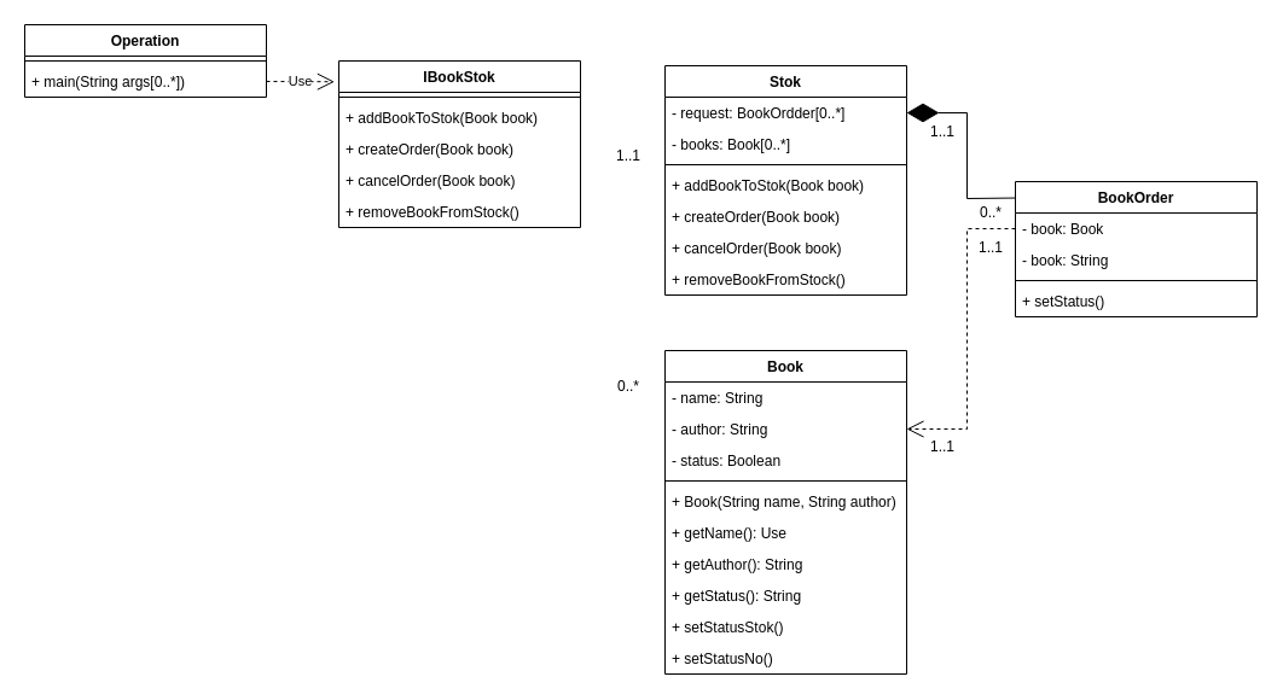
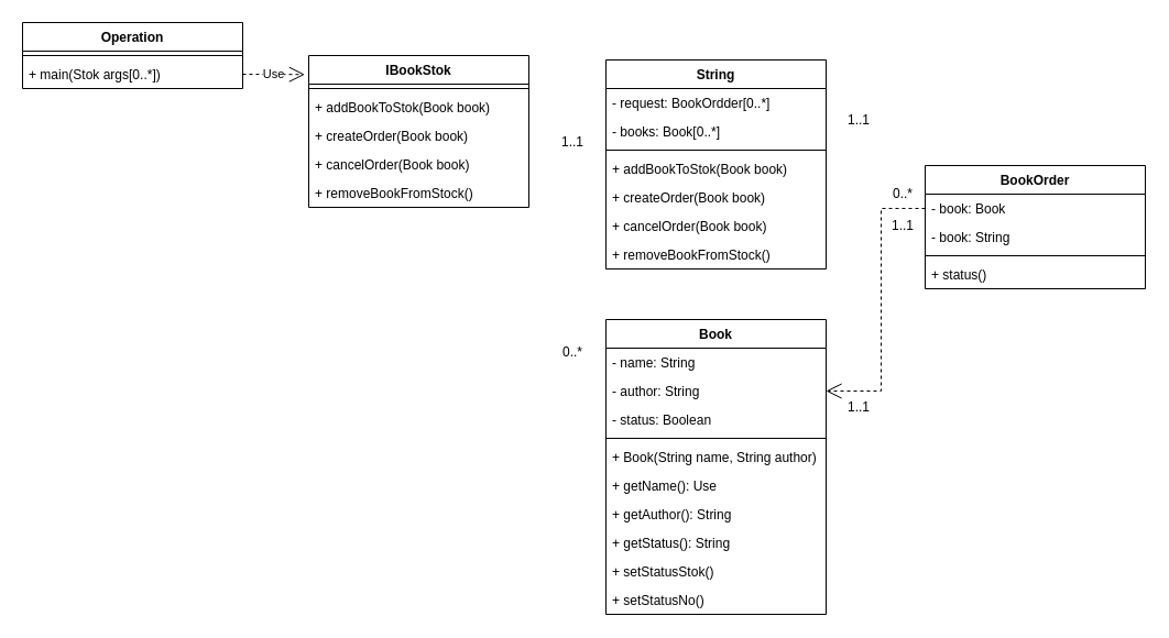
- <mxCell id="29" value="+ main(String args[0..*])" style="text;strokeColor=none;fillColor=none;align=left;verticalAlign=top;spacingLeft=4;spacingRight=4;overflow=hidden;rotatable=0;points=[[0,0.5],[1,0.5]];portConstraint=eastwest;whiteSpace=wrap;html=1;" parent="27" vertex="1"><mxGeometry y="34" width="200" height="26" as="geometry" /></mxCell>
+ <mxCell id="29" value="+ main(Stok args[0..*])" style="text;strokeColor=none;fillColor=none;align=left;verticalAlign=top;spacingLeft=4;spacingRight=4;overflow=hidden;rotatable=0;points=[[0,0.5],[1,0.5]];portConstraint=eastwest;whiteSpace=wrap;html=1;" parent="27" vertex="1"><mxGeometry y="34" width="200" height="26" as="geometry" /></mxCell>
- <mxCell id="19" value="Stok" style="swimlane;fontStyle=1;align=center;verticalAlign=top;childLayout=stackLayout;horizontal=1;startSize=26;horizontalStack=0;resizeParent=1;resizeParentMax=0;resizeLast=0;collapsible=1;marginBottom=0;whiteSpace=wrap;html=1;" parent="1" vertex="1"><mxGeometry x="550" y="54" width="200" height="190" as="geometry" /></mxCell>
+ <mxCell id="19" value="String" style="swimlane;fontStyle=1;align=center;verticalAlign=top;childLayout=stackLayout;horizontal=1;startSize=26;horizontalStack=0;resizeParent=1;resizeParentMax=0;resizeLast=0;collapsible=1;marginBottom=0;whiteSpace=wrap;html=1;" parent="1" vertex="1"><mxGeometry x="550" y="54" width="200" height="190" as="geometry" /></mxCell>
- <mxCell id="38" value="" style="endArrow=diamondThin;endFill=1;endSize=24;html=1;rounded=0;exitX=0;exitY=0.121;exitDx=0;exitDy=0;exitPerimeter=0;entryX=1;entryY=0.5;entryDx=0;entryDy=0;" parent="1" source="13" target="20" edge="1"><mxGeometry width="160" relative="1" as="geometry"><mxPoint x="730" y="-40" as="sourcePoint" /><mxPoint x="830" y="120" as="targetPoint" /><Array as="points"><mxPoint x="800" y="164" /><mxPoint x="800" y="93" /></Array></mxGeometry></mxCell>
- <mxCell id="17" value="+ setStatus()" style="text;strokeColor=none;fillColor=none;align=left;verticalAlign=top;spacingLeft=4;spacingRight=4;overflow=hidden;rotatable=0;points=[[0,0.5],[1,0.5]];portConstraint=eastwest;whiteSpace=wrap;html=1;" parent="13" vertex="1"><mxGeometry y="86" width="200" height="26" as="geometry" /></mxCell>
+ <mxCell id="17" value="+ status()" style="text;strokeColor=none;fillColor=none;align=left;verticalAlign=top;spacingLeft=4;spacingRight=4;overflow=hidden;rotatable=0;points=[[0,0.5],[1,0.5]];portConstraint=eastwest;whiteSpace=wrap;html=1;" parent="13" vertex="1"><mxGeometry y="86" width="200" height="26" as="geometry" /></mxCell>
